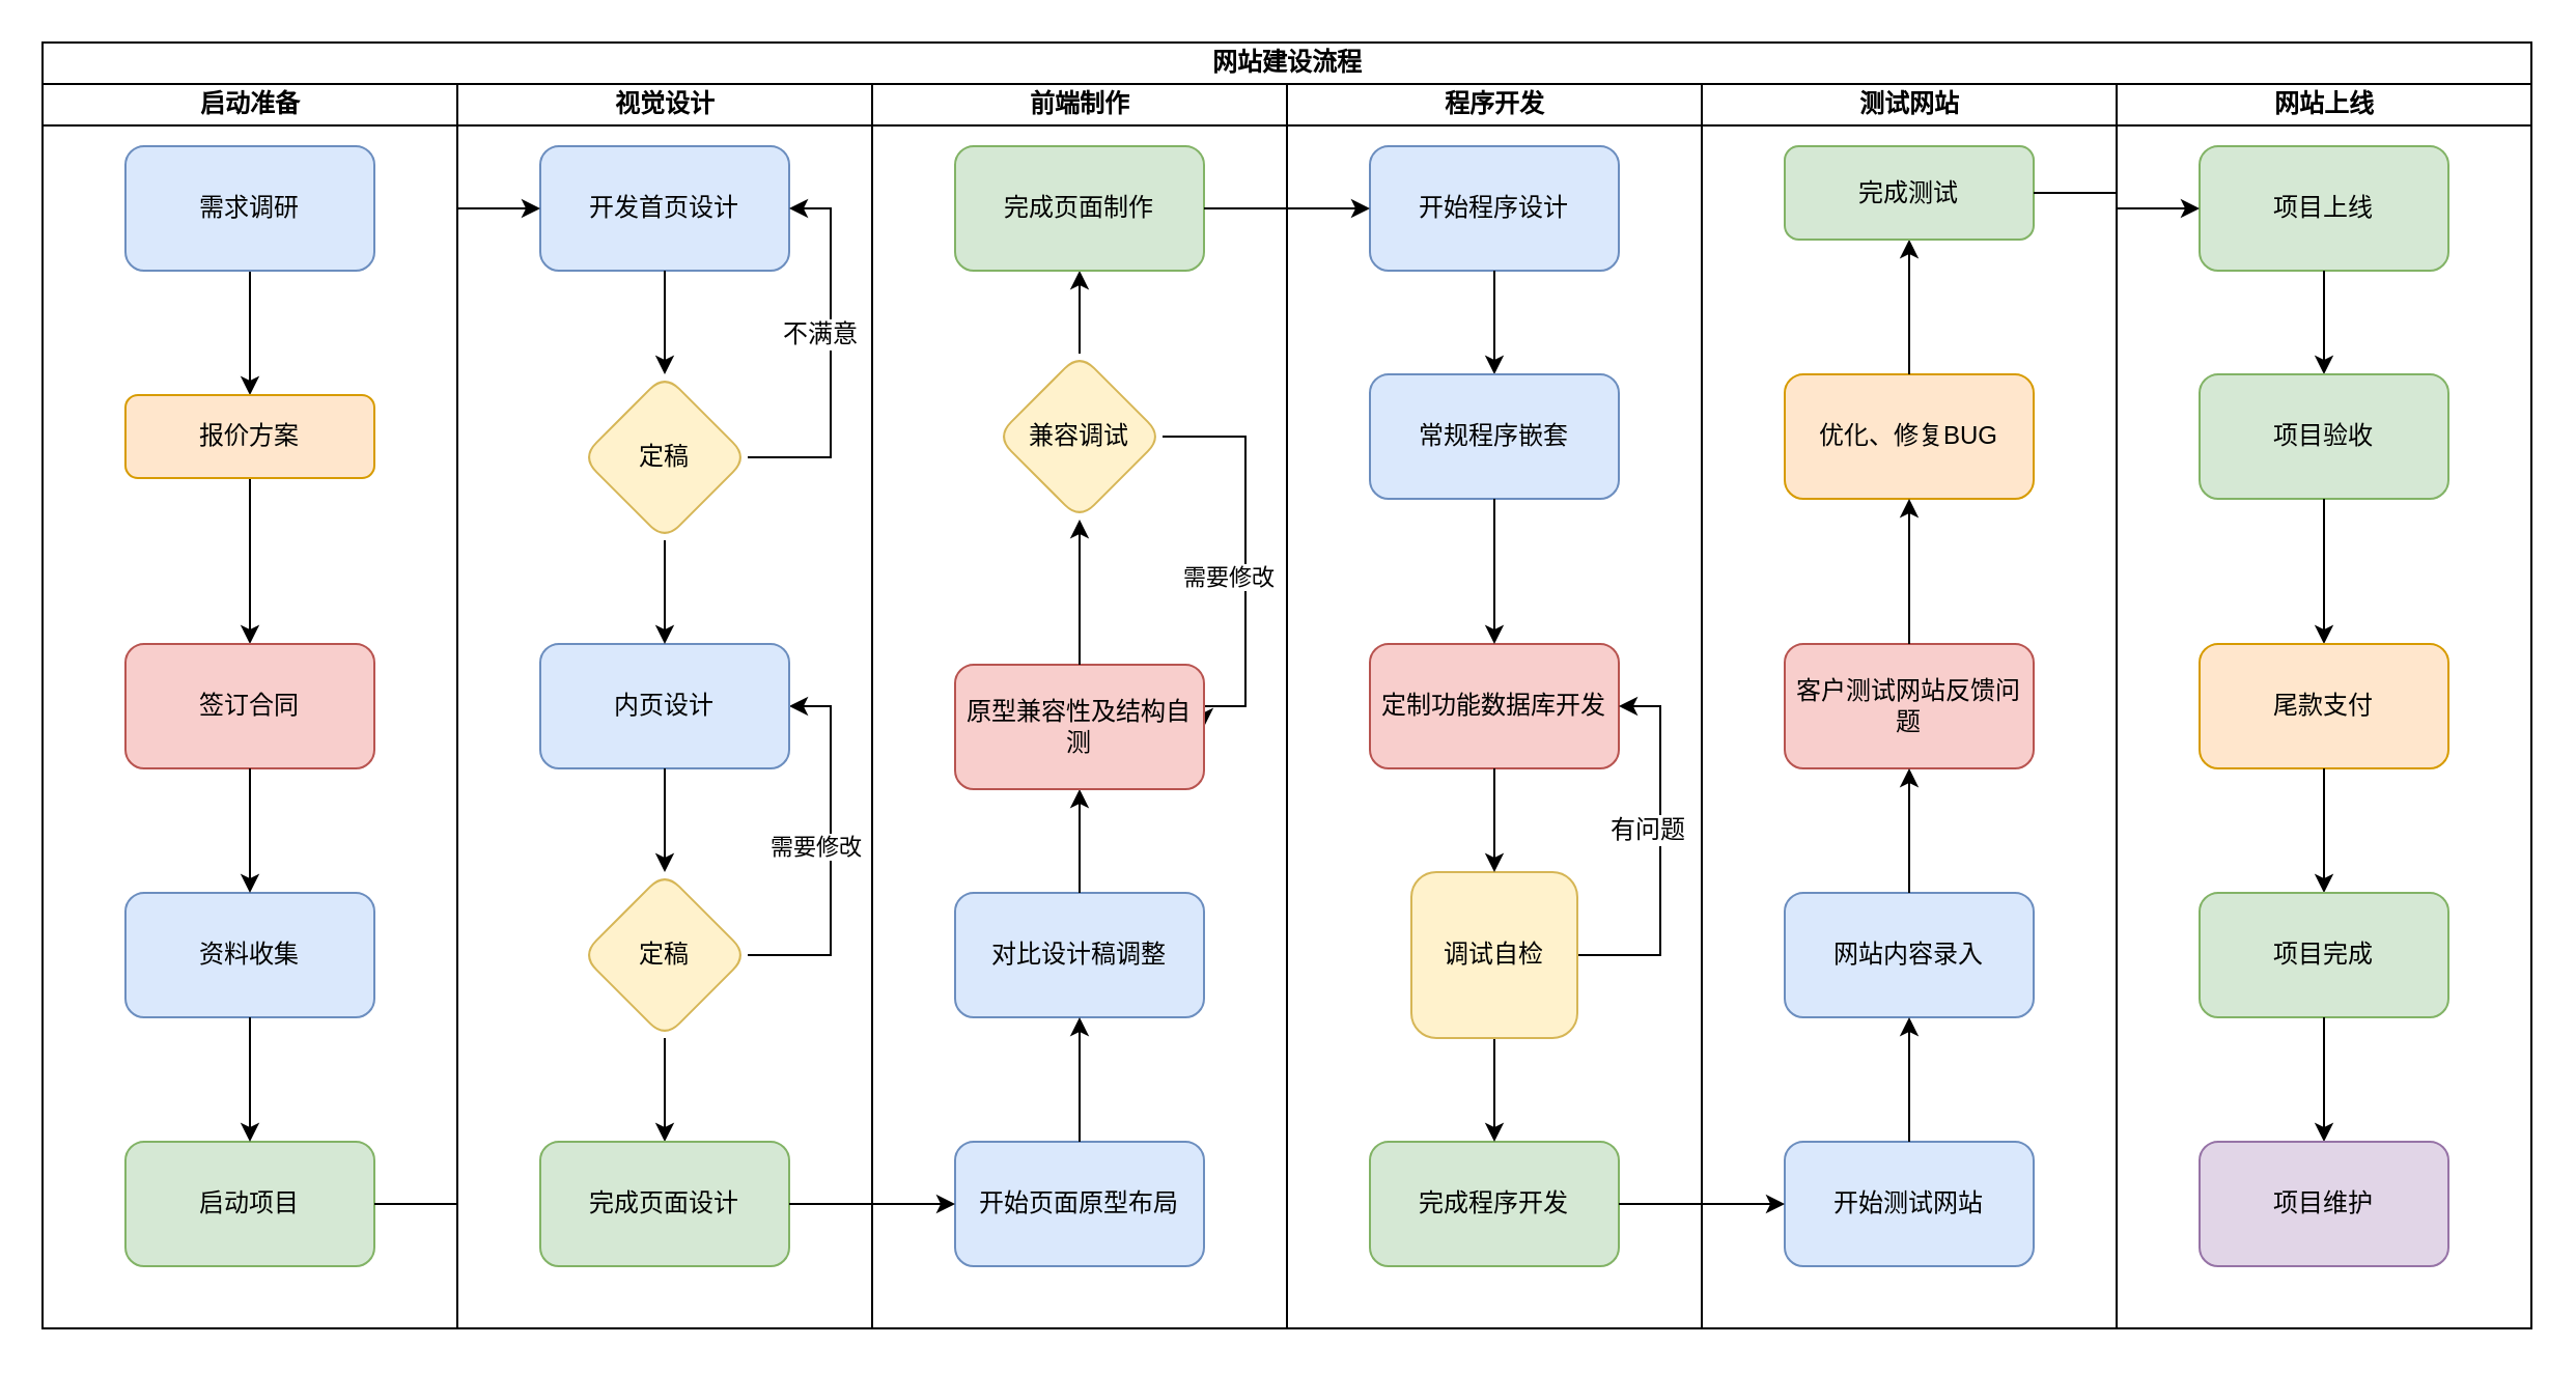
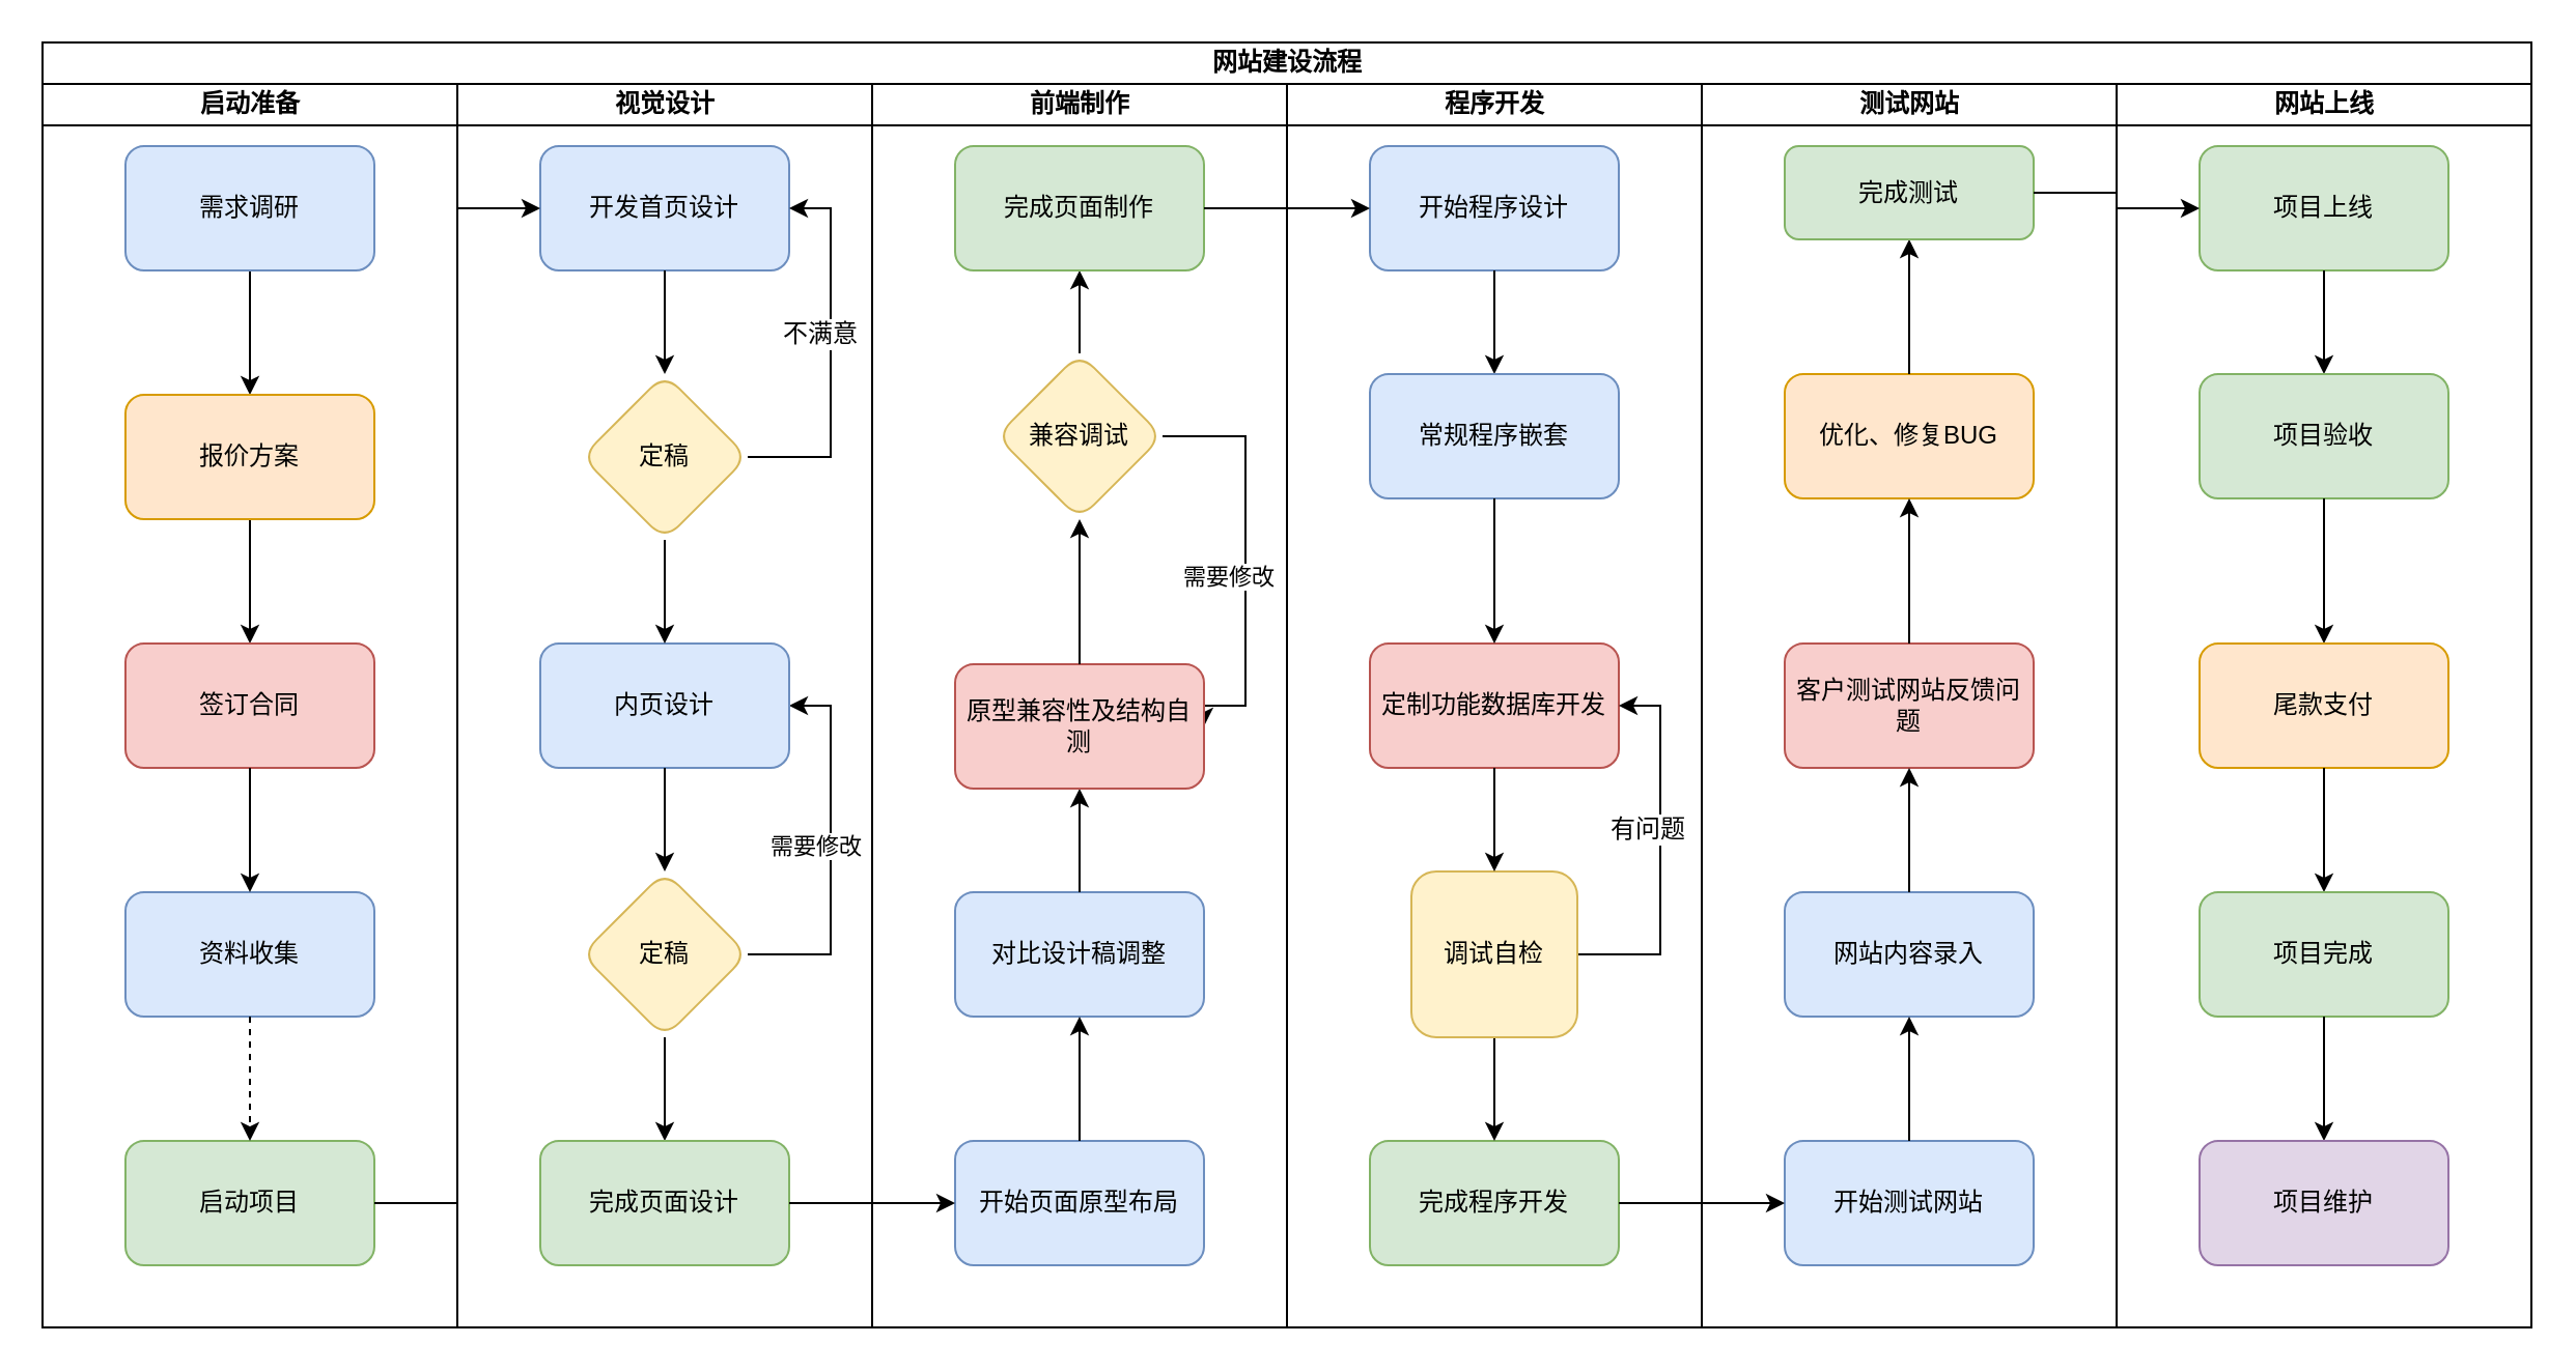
- <mxCell id="12" value="报价方案" style="rounded=1;whiteSpace=wrap;html=1;fillColor=#ffe6cc;strokeColor=#d79b00;" vertex="1" parent="3"><mxGeometry x="40" y="150" width="120" height="40" as="geometry" /></mxCell>
+ <mxCell id="12" value="报价方案" style="rounded=1;whiteSpace=wrap;html=1;fillColor=#ffe6cc;strokeColor=#d79b00;" vertex="1" parent="3"><mxGeometry x="40" y="150" width="120" height="60" as="geometry" /></mxCell>
- <mxCell id="11" value="" style="edgeStyle=orthogonalEdgeStyle;rounded=0;orthogonalLoop=1;jettySize=auto;html=1;" edge="1" parent="3" source="6" target="7"><mxGeometry relative="1" as="geometry" /></mxCell>
+ <mxCell id="11" value="" style="edgeStyle=orthogonalEdgeStyle;rounded=0;orthogonalLoop=1;jettySize=auto;html=1;dashed=1;" edge="1" parent="3" source="6" target="7"><mxGeometry relative="1" as="geometry" /></mxCell>
